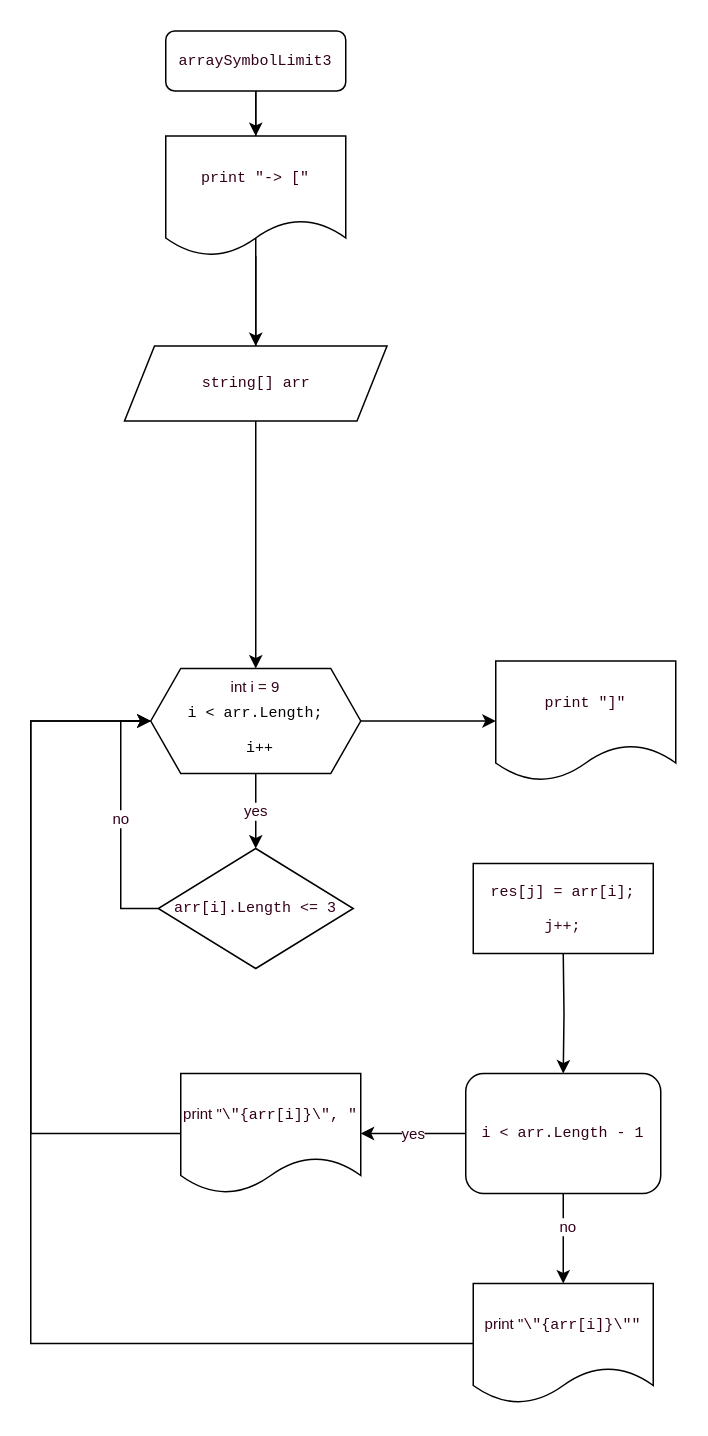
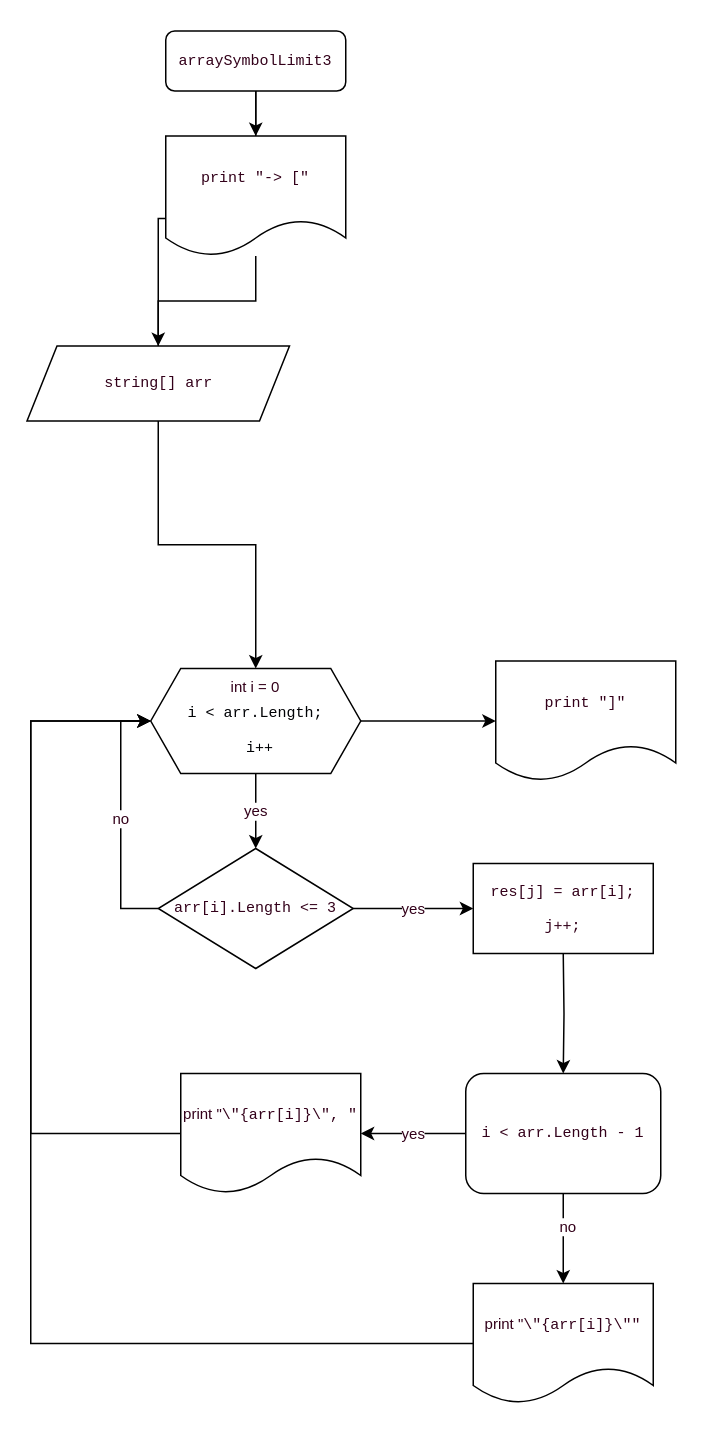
- <mxCell id="25" value="&lt;div style=&quot;font-family: Consolas, &amp;quot;Courier New&amp;quot;, monospace; line-height: 23px;&quot;&gt;&lt;font style=&quot;font-size: 10px;&quot;&gt;string[] arr&lt;/font&gt;&lt;/div&gt;" style="shape=parallelogram;perimeter=parallelogramPerimeter;whiteSpace=wrap;html=1;fixedSize=1;labelBackgroundColor=none;fontSize=10;fontColor=#33001A;" vertex="1" parent="1"><mxGeometry x="82.5" y="230" width="175" height="50" as="geometry" /></mxCell>
+ <mxCell id="25" value="&lt;div style=&quot;font-family: Consolas, &amp;quot;Courier New&amp;quot;, monospace; line-height: 23px;&quot;&gt;&lt;font style=&quot;font-size: 10px;&quot;&gt;string[] arr&lt;/font&gt;&lt;/div&gt;" style="shape=parallelogram;perimeter=parallelogramPerimeter;whiteSpace=wrap;html=1;fixedSize=1;labelBackgroundColor=none;fontSize=10;fontColor=#33001A;" vertex="1" parent="1"><mxGeometry x="17.5" y="230" width="175" height="50" as="geometry" /></mxCell>
- <mxCell id="8" value="int i = 9&lt;div style=&quot;font-family: Consolas, &amp;quot;Courier New&amp;quot;, monospace; line-height: 23px;&quot;&gt;&lt;font style=&quot;&quot; color=&quot;#000205&quot;&gt;i &amp;lt; arr.Length;&lt;/font&gt;&lt;/div&gt;&lt;div style=&quot;font-family: Consolas, &amp;quot;Courier New&amp;quot;, monospace; line-height: 23px;&quot;&gt;&lt;font style=&quot;&quot; color=&quot;#000205&quot;&gt;&amp;nbsp;i++&lt;/font&gt;&lt;/div&gt;" style="shape=hexagon;perimeter=hexagonPerimeter2;whiteSpace=wrap;html=1;fixedSize=1;fontSize=10;fontColor=#33001A;labelBackgroundColor=none;" vertex="1" parent="1"><mxGeometry x="100" y="445" width="140" height="70" as="geometry" /></mxCell>
+ <mxCell id="8" value="int i = 0&lt;div style=&quot;font-family: Consolas, &amp;quot;Courier New&amp;quot;, monospace; line-height: 23px;&quot;&gt;&lt;font style=&quot;&quot; color=&quot;#000205&quot;&gt;i &amp;lt; arr.Length;&lt;/font&gt;&lt;/div&gt;&lt;div style=&quot;font-family: Consolas, &amp;quot;Courier New&amp;quot;, monospace; line-height: 23px;&quot;&gt;&lt;font style=&quot;&quot; color=&quot;#000205&quot;&gt;&amp;nbsp;i++&lt;/font&gt;&lt;/div&gt;" style="shape=hexagon;perimeter=hexagonPerimeter2;whiteSpace=wrap;html=1;fixedSize=1;fontSize=10;fontColor=#33001A;labelBackgroundColor=none;" vertex="1" parent="1"><mxGeometry x="100" y="445" width="140" height="70" as="geometry" /></mxCell>
+ <mxCell id="9" value="yes" style="edgeStyle=orthogonalEdgeStyle;rounded=0;orthogonalLoop=1;jettySize=auto;html=1;fontSize=10;fontColor=#33001A;" edge="1" parent="1" source="12" target="13"><mxGeometry relative="1" as="geometry" /></mxCell>
